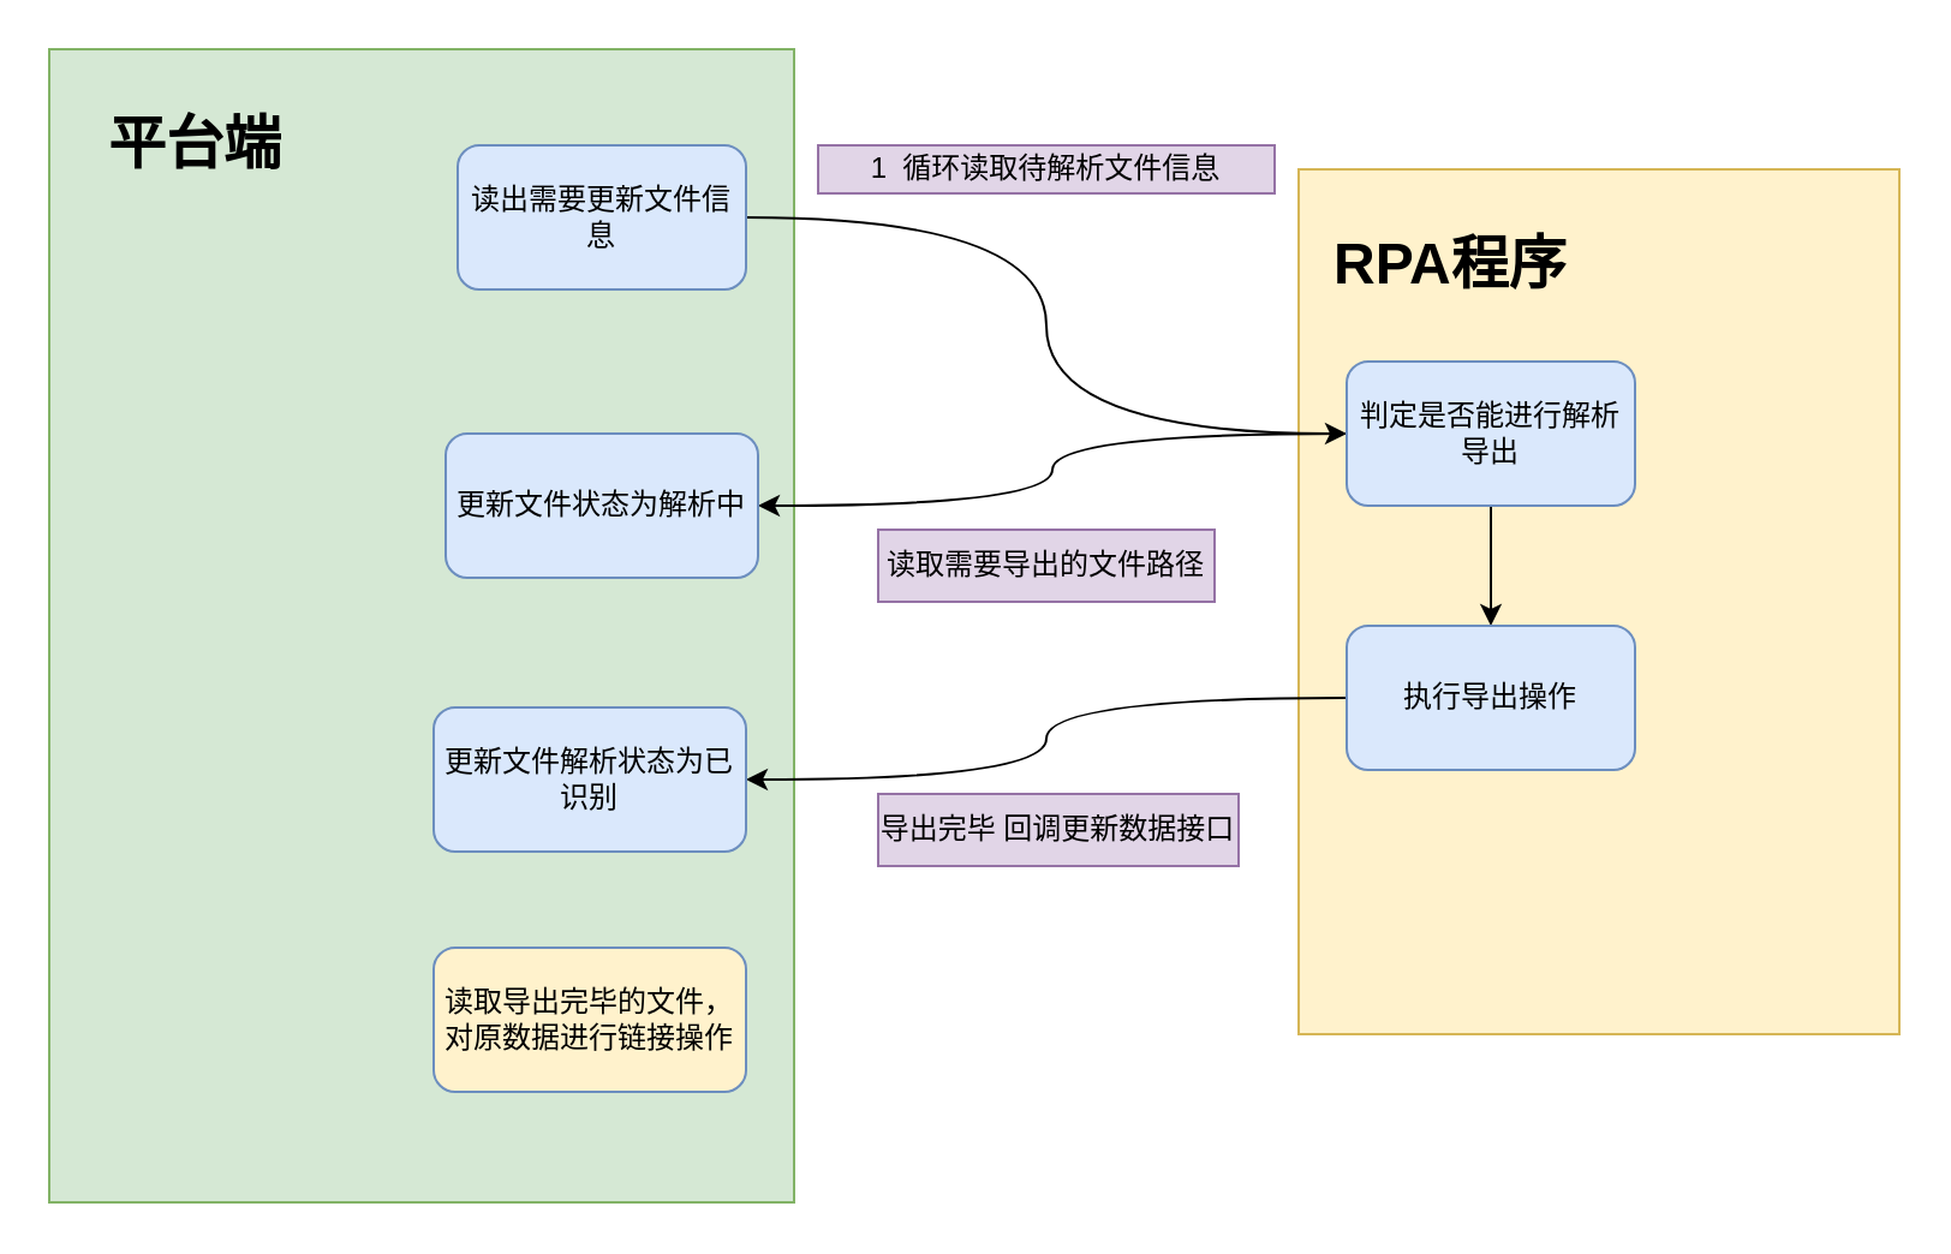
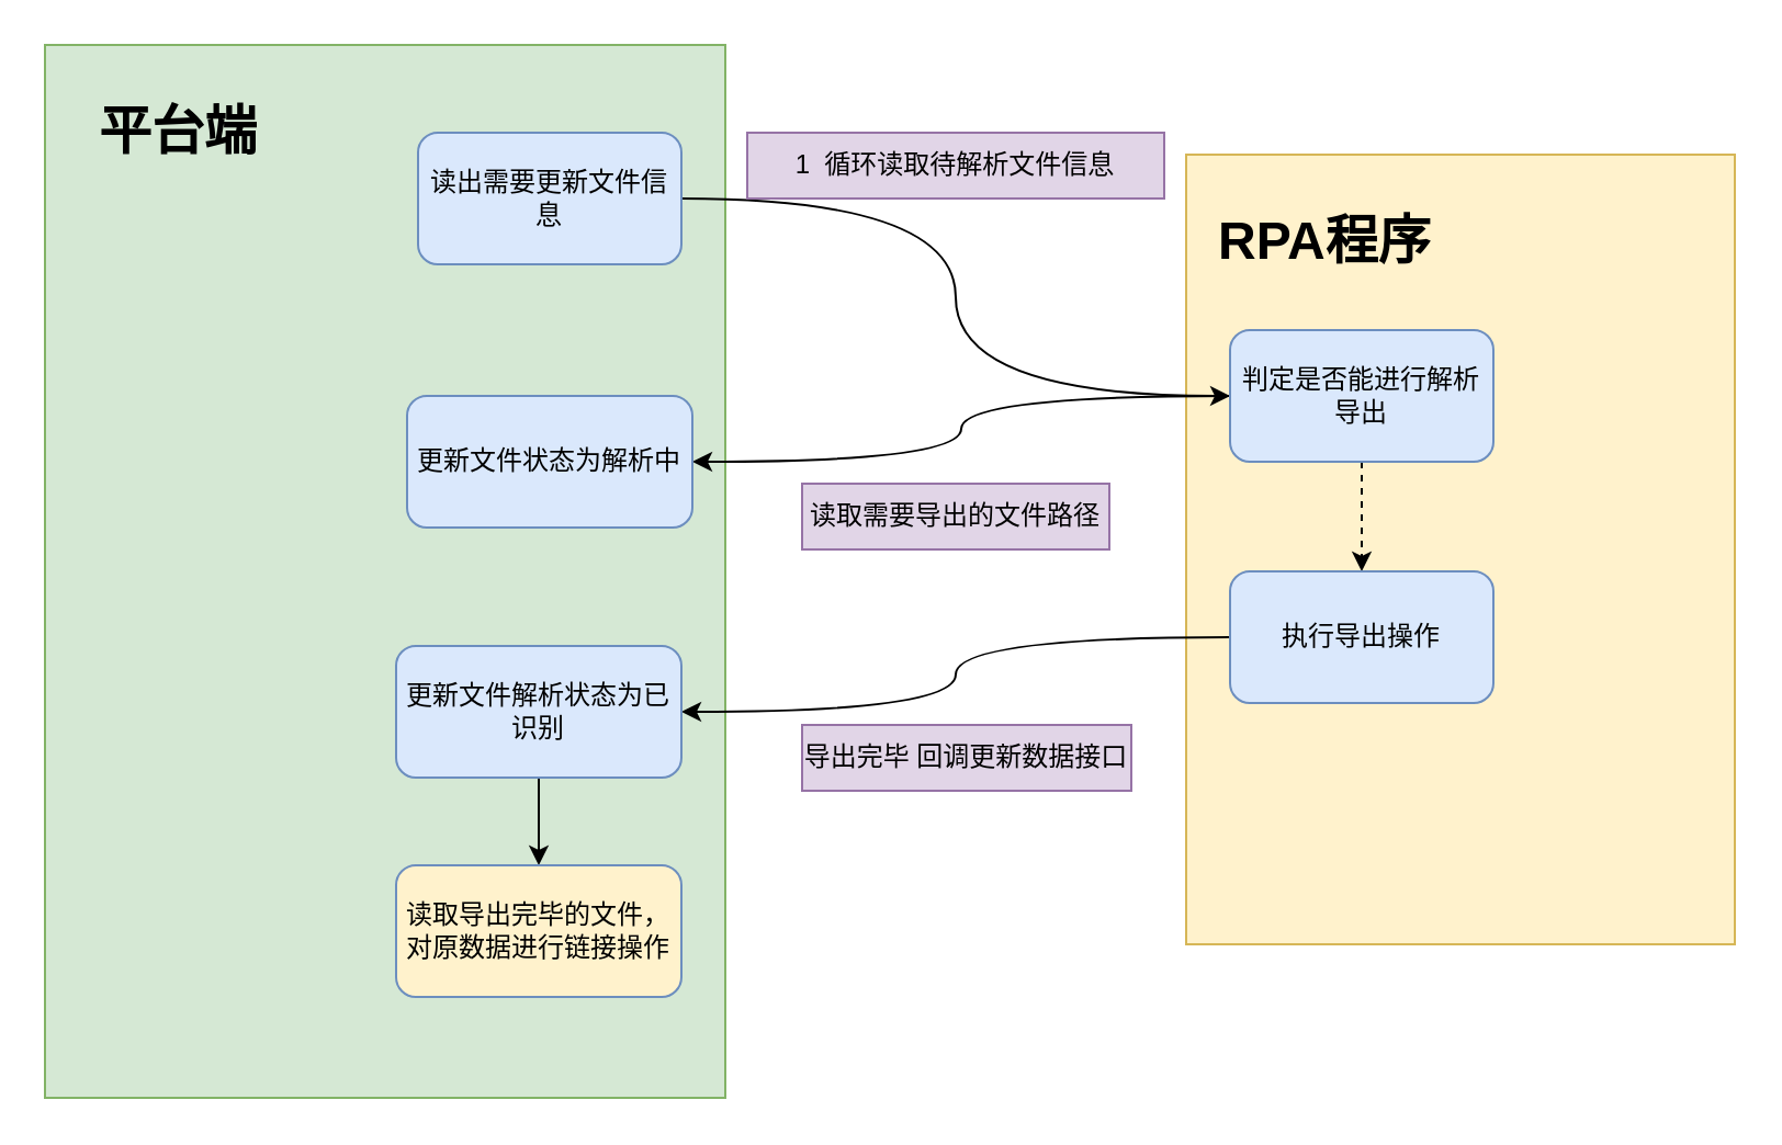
- <mxCell id="9" value="1&amp;nbsp; 循环读取待解析文件信息" style="rounded=0;whiteSpace=wrap;html=1;fillColor=#e1d5e7;strokeColor=#9673a6;" vertex="1" parent="1"><mxGeometry x="340" y="60" width="190" height="20" as="geometry" /></mxCell>
+ <mxCell id="9" value="1&amp;nbsp; 循环读取待解析文件信息" style="rounded=0;whiteSpace=wrap;html=1;fillColor=#e1d5e7;strokeColor=#9673a6;" vertex="1" parent="1"><mxGeometry x="340" y="60" width="190" height="30" as="geometry" /></mxCell>
- <mxCell id="15" style="edgeStyle=orthogonalEdgeStyle;rounded=0;orthogonalLoop=1;jettySize=auto;html=1;entryX=0.5;entryY=0;entryDx=0;entryDy=0;" edge="1" parent="1" source="16" target="18"><mxGeometry relative="1" as="geometry" /></mxCell>
+ <mxCell id="15" style="edgeStyle=orthogonalEdgeStyle;rounded=0;orthogonalLoop=1;jettySize=auto;html=1;entryX=0.5;entryY=0;entryDx=0;entryDy=0;dashed=1;" edge="1" parent="1" source="16" target="18"><mxGeometry relative="1" as="geometry" /></mxCell>
+ <mxCell id="7" style="edgeStyle=orthogonalEdgeStyle;rounded=0;orthogonalLoop=1;jettySize=auto;html=1;entryX=0.5;entryY=0;entryDx=0;entryDy=0;" edge="1" parent="1" source="8" target="12"><mxGeometry relative="1" as="geometry" /></mxCell>
